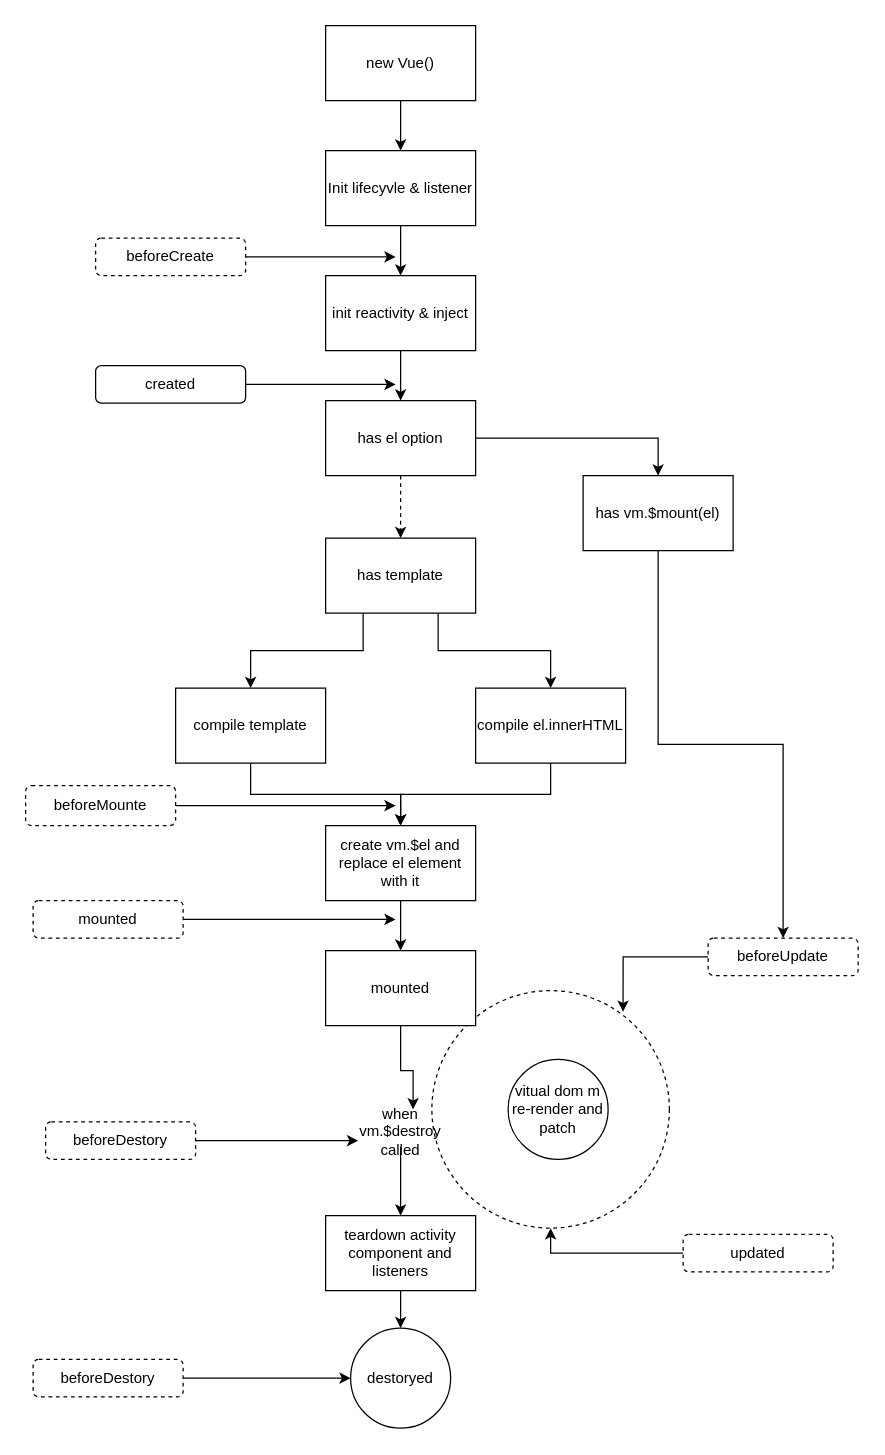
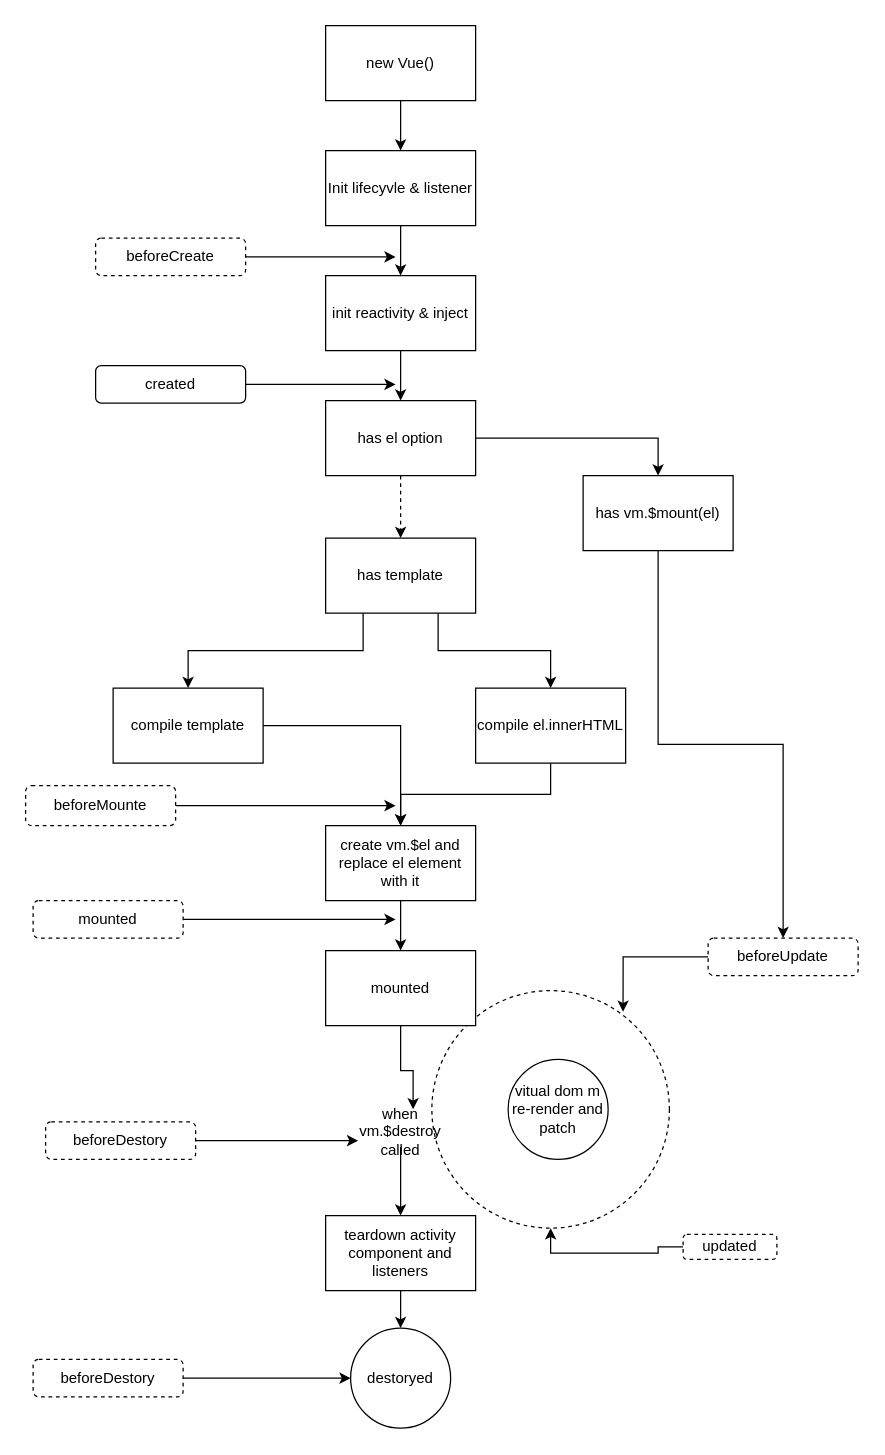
- <mxCell id="18" value="compile template" style="rounded=0;whiteSpace=wrap;html=1;" vertex="1" parent="1"><mxGeometry x="140" y="550" width="120" height="60" as="geometry" /></mxCell>
+ <mxCell id="18" value="compile template" style="rounded=0;whiteSpace=wrap;html=1;" vertex="1" parent="1"><mxGeometry x="90" y="550" width="120" height="60" as="geometry" /></mxCell>
- <mxCell id="42" value="updated" style="rounded=1;whiteSpace=wrap;html=1;dashed=1;" vertex="1" parent="1"><mxGeometry x="546" y="987" width="120" height="30" as="geometry" /></mxCell>
+ <mxCell id="42" value="updated" style="rounded=1;whiteSpace=wrap;html=1;dashed=1;" vertex="1" parent="1"><mxGeometry x="546" y="987" width="75" height="20" as="geometry" /></mxCell>
